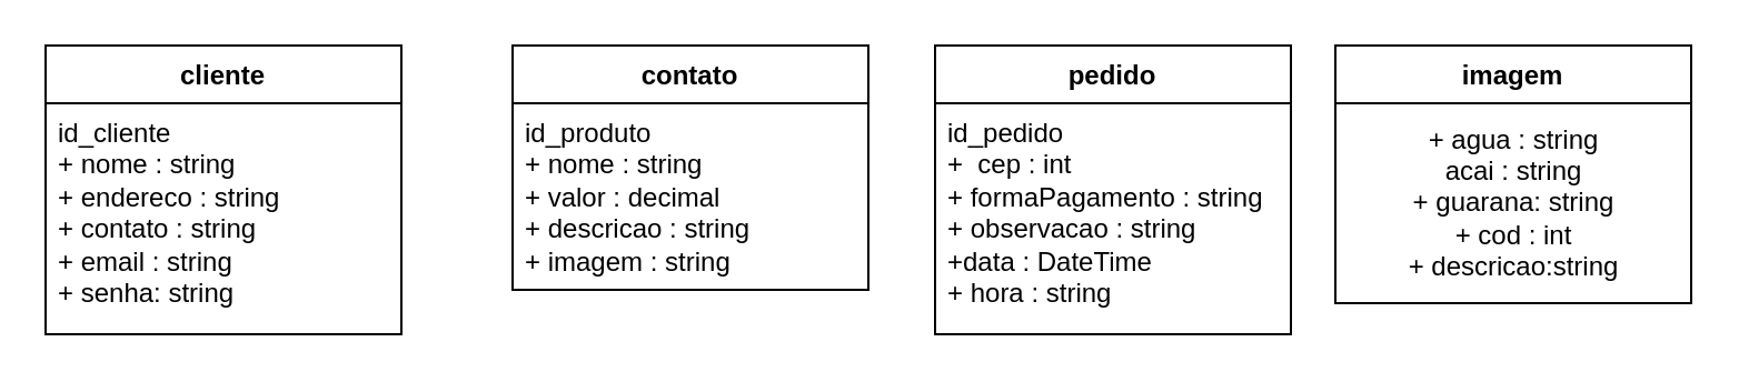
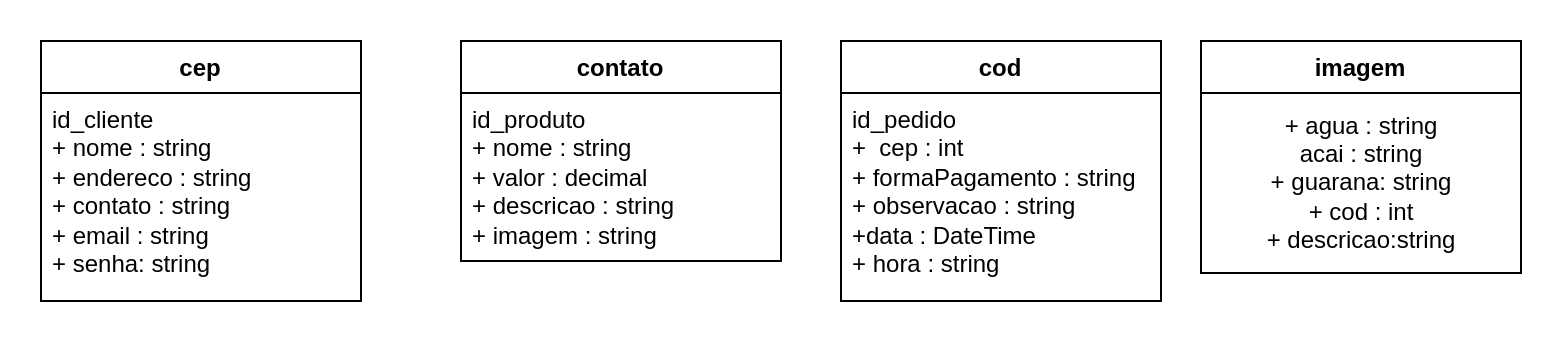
- <mxCell id="4" value="cliente" style="swimlane;fontStyle=1;align=center;verticalAlign=top;childLayout=stackLayout;horizontal=1;startSize=26;horizontalStack=0;resizeParent=1;resizeParentMax=0;resizeLast=0;collapsible=1;marginBottom=0;whiteSpace=wrap;html=1;" parent="1" vertex="1"><mxGeometry x="20" y="20" width="160" height="130" as="geometry" /></mxCell>
+ <mxCell id="4" value="cep" style="swimlane;fontStyle=1;align=center;verticalAlign=top;childLayout=stackLayout;horizontal=1;startSize=26;horizontalStack=0;resizeParent=1;resizeParentMax=0;resizeLast=0;collapsible=1;marginBottom=0;whiteSpace=wrap;html=1;" parent="1" vertex="1"><mxGeometry x="20" y="20" width="160" height="130" as="geometry" /></mxCell>
- <mxCell id="9" value="pedido" style="swimlane;fontStyle=1;align=center;verticalAlign=top;childLayout=stackLayout;horizontal=1;startSize=26;horizontalStack=0;resizeParent=1;resizeParentMax=0;resizeLast=0;collapsible=1;marginBottom=0;whiteSpace=wrap;html=1;" parent="1" vertex="1"><mxGeometry x="420" y="20" width="160" height="130" as="geometry" /></mxCell>
+ <mxCell id="9" value="cod" style="swimlane;fontStyle=1;align=center;verticalAlign=top;childLayout=stackLayout;horizontal=1;startSize=26;horizontalStack=0;resizeParent=1;resizeParentMax=0;resizeLast=0;collapsible=1;marginBottom=0;whiteSpace=wrap;html=1;" parent="1" vertex="1"><mxGeometry x="420" y="20" width="160" height="130" as="geometry" /></mxCell>
